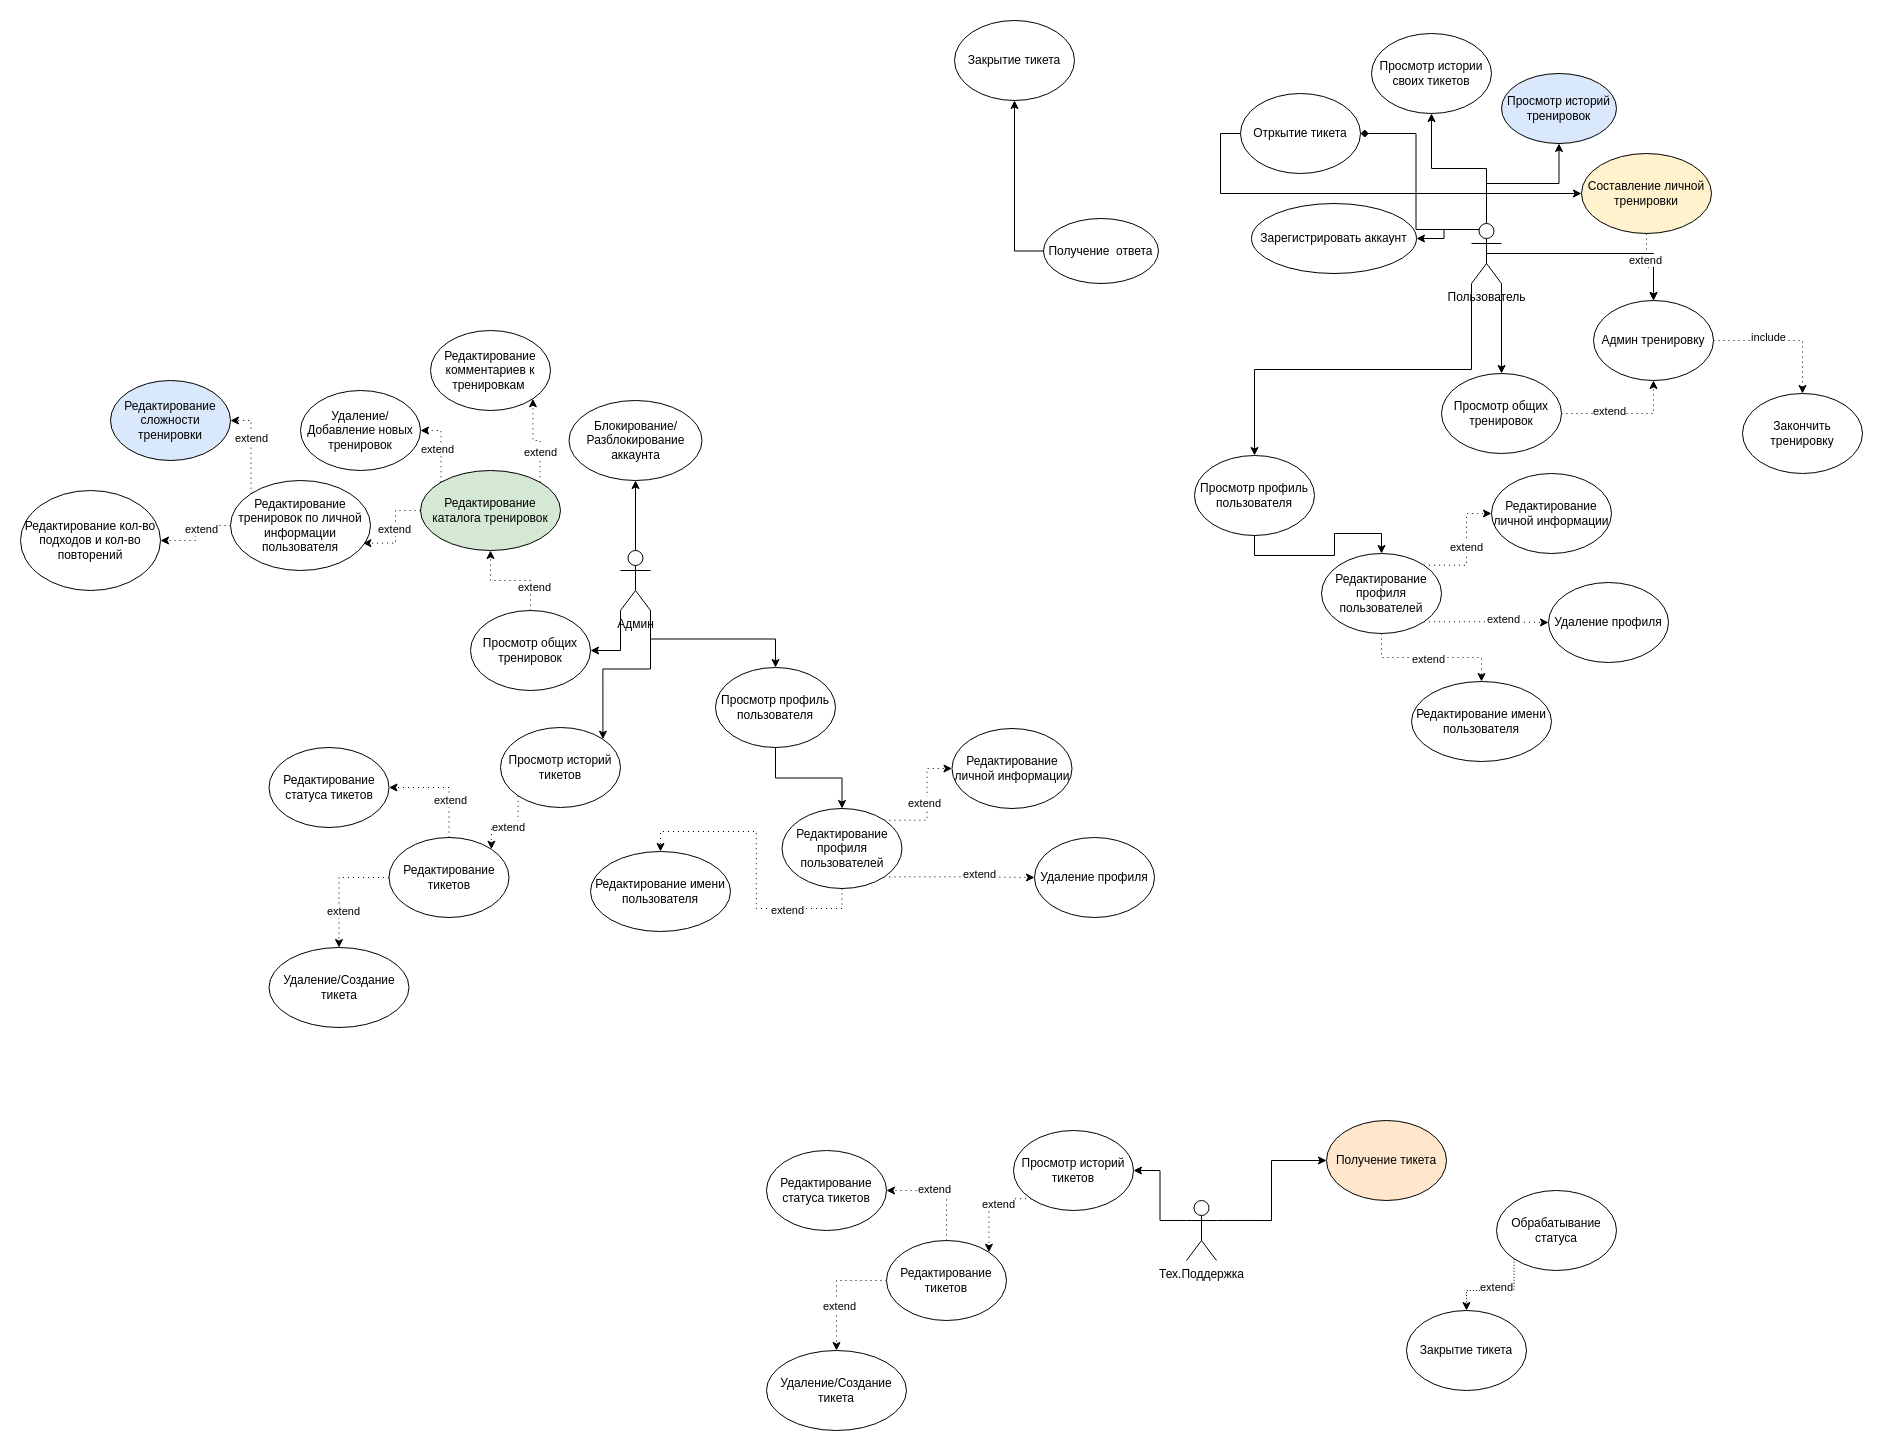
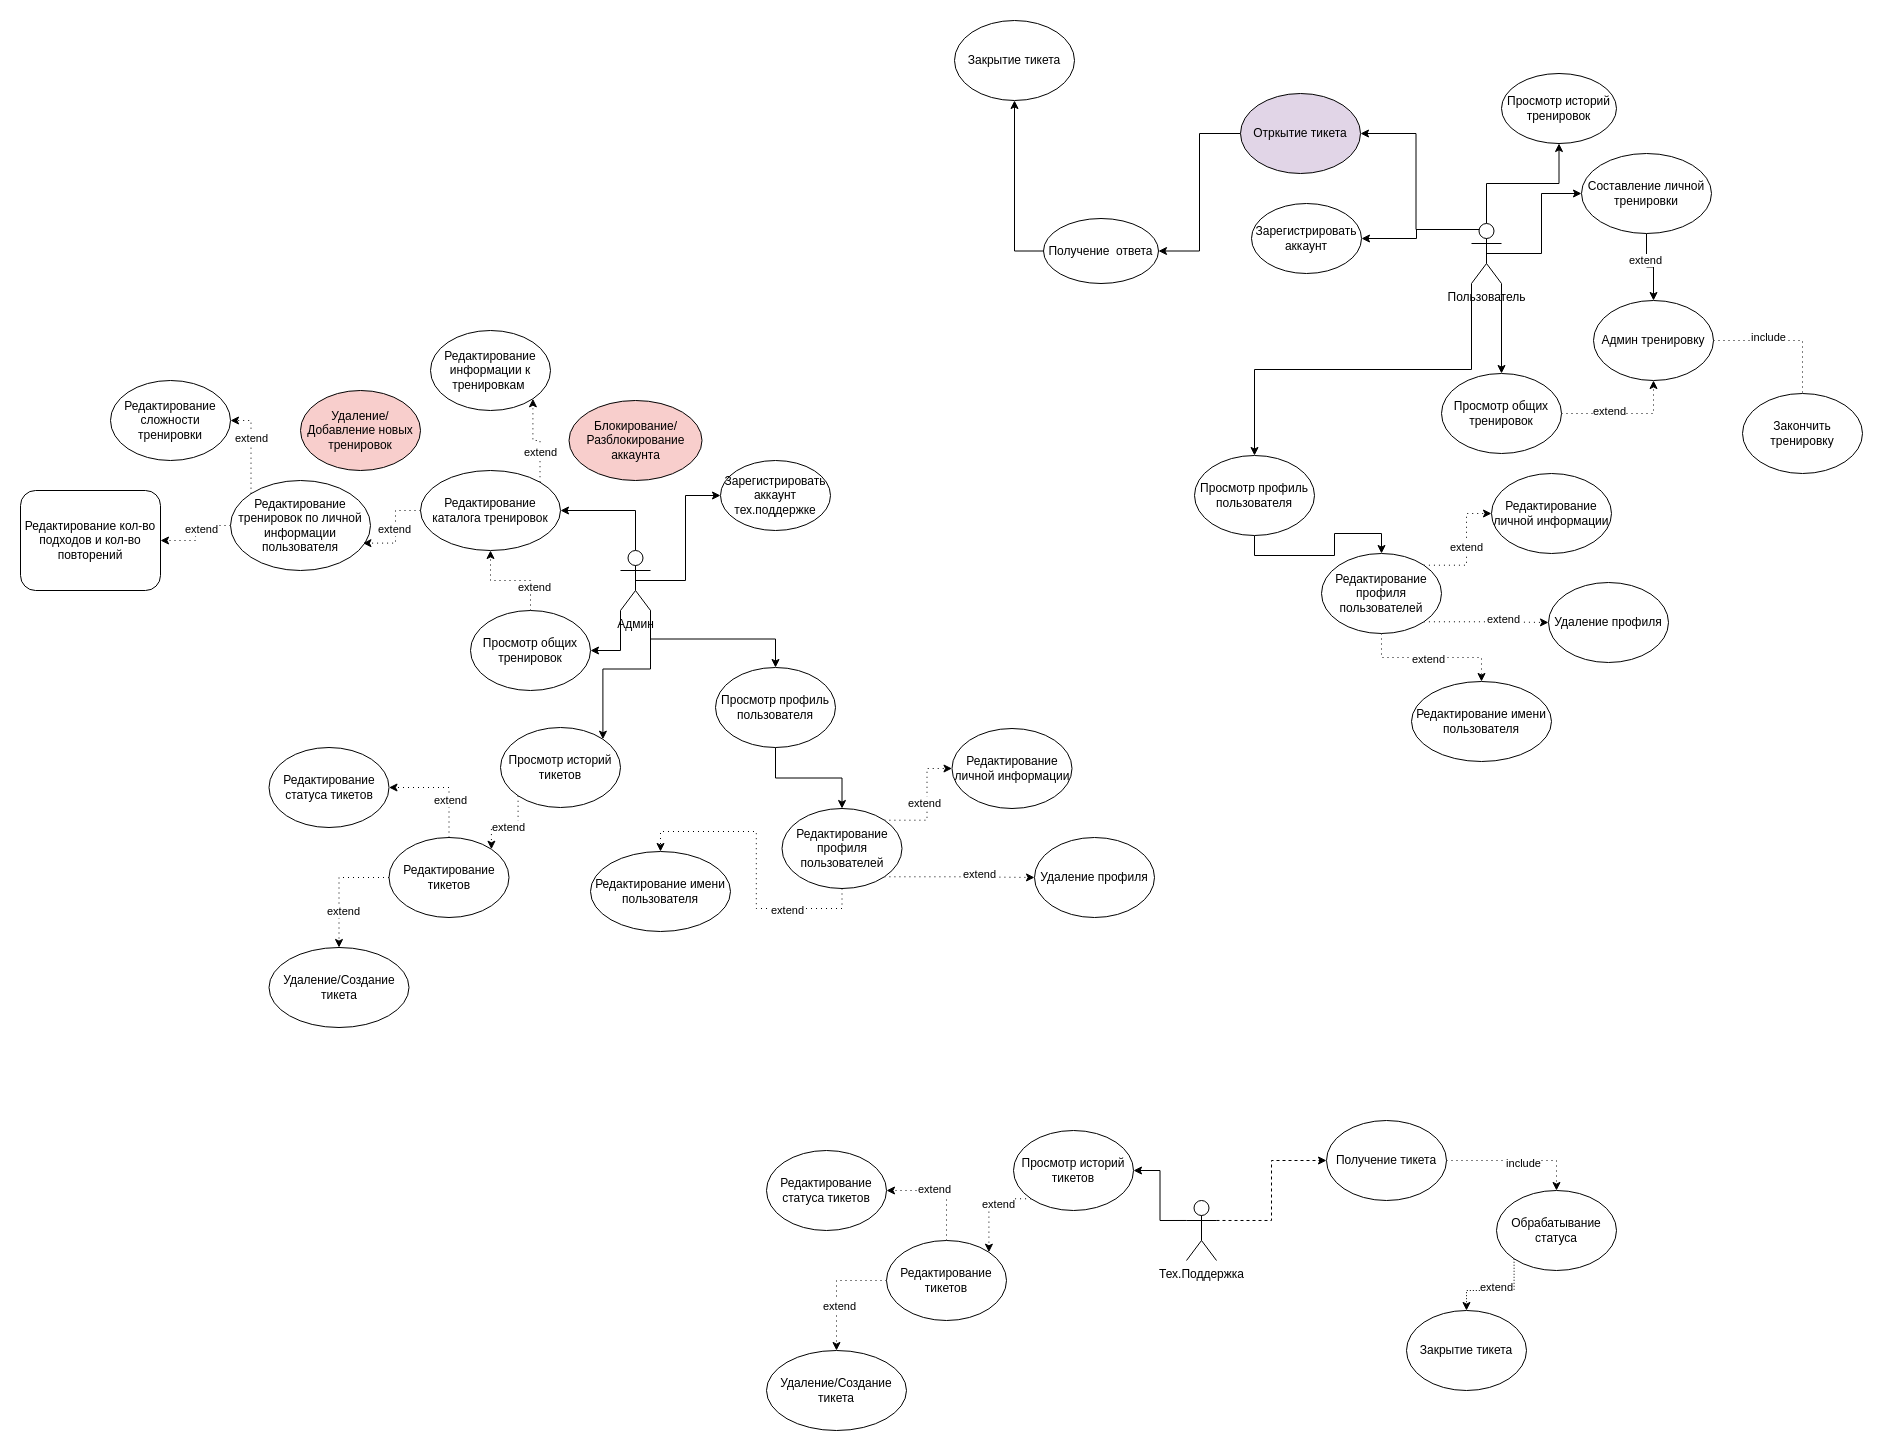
- <mxCell id="86" value="Просмотр истории своих тикетов" style="ellipse;whiteSpace=wrap;html=1;" parent="1" vertex="1"><mxGeometry x="1371" y="33" width="120" height="80" as="geometry" /></mxCell>
- <mxCell id="31" value="Просмотр историй&lt;div&gt;тренировок&lt;/div&gt;" style="ellipse;whiteSpace=wrap;html=1;fillColor=#dae8fc;" parent="1" vertex="1"><mxGeometry x="1501" y="73" width="115" height="70" as="geometry" /></mxCell>
+ <mxCell id="31" value="Просмотр историй&lt;div&gt;тренировок&lt;/div&gt;" style="ellipse;whiteSpace=wrap;html=1;" parent="1" vertex="1"><mxGeometry x="1501" y="73" width="115" height="70" as="geometry" /></mxCell>
- <mxCell id="62" value="Отркытие тикета" style="ellipse;whiteSpace=wrap;html=1;" parent="1" vertex="1"><mxGeometry x="1240" y="93" width="120" height="80" as="geometry" /></mxCell>
+ <mxCell id="62" value="Отркытие тикета" style="ellipse;whiteSpace=wrap;html=1;fillColor=#e1d5e7;" parent="1" vertex="1"><mxGeometry x="1240" y="93" width="120" height="80" as="geometry" /></mxCell>
- <mxCell id="6" style="edgeStyle=orthogonalEdgeStyle;rounded=0;orthogonalLoop=1;jettySize=auto;html=1;exitX=0.25;exitY=0.1;exitDx=0;exitDy=0;exitPerimeter=0;entryX=1;entryY=0.5;entryDx=0;entryDy=0;endArrow=diamond;" parent="1" source="9" target="62" edge="1"><mxGeometry relative="1" as="geometry" /></mxCell>
+ <mxCell id="6" style="edgeStyle=orthogonalEdgeStyle;rounded=0;orthogonalLoop=1;jettySize=auto;html=1;exitX=0.25;exitY=0.1;exitDx=0;exitDy=0;exitPerimeter=0;entryX=1;entryY=0.5;entryDx=0;entryDy=0;" parent="1" source="9" target="62" edge="1"><mxGeometry relative="1" as="geometry" /></mxCell>
- <mxCell id="7" style="edgeStyle=orthogonalEdgeStyle;rounded=0;orthogonalLoop=1;jettySize=auto;html=1;exitX=0.5;exitY=0;exitDx=0;exitDy=0;exitPerimeter=0;entryX=0.5;entryY=1;entryDx=0;entryDy=0;" parent="1" source="9" target="86" edge="1"><mxGeometry relative="1" as="geometry" /></mxCell>
- <mxCell id="61" style="edgeStyle=orthogonalEdgeStyle;rounded=0;orthogonalLoop=1;jettySize=auto;html=1;exitX=0;exitY=0.5;exitDx=0;exitDy=0;" parent="1" source="62" target="19" edge="1"><mxGeometry relative="1" as="geometry" /></mxCell>
+ <mxCell id="61" style="edgeStyle=orthogonalEdgeStyle;rounded=0;orthogonalLoop=1;jettySize=auto;html=1;exitX=0;exitY=0.5;exitDx=0;exitDy=0;entryX=1;entryY=0.5;entryDx=0;entryDy=0;" parent="1" source="62" target="64" edge="1"><mxGeometry relative="1" as="geometry" /></mxCell>
- <mxCell id="19" value="Составление личной тренировки" style="ellipse;whiteSpace=wrap;html=1;fillColor=#fff2cc;" parent="1" vertex="1"><mxGeometry x="1581" y="153" width="130" height="80" as="geometry" /></mxCell>
+ <mxCell id="19" value="Составление личной тренировки" style="ellipse;whiteSpace=wrap;html=1;" parent="1" vertex="1"><mxGeometry x="1581" y="153" width="130" height="80" as="geometry" /></mxCell>
- <mxCell id="41" value="Зарегистрировать аккаунт" style="ellipse;whiteSpace=wrap;html=1;" parent="1" vertex="1"><mxGeometry x="1251" y="203" width="165" height="70" as="geometry" /></mxCell>
+ <mxCell id="41" value="Зарегистрировать аккаунт" style="ellipse;whiteSpace=wrap;html=1;" parent="1" vertex="1"><mxGeometry x="1251" y="203" width="110" height="70" as="geometry" /></mxCell>
- <mxCell id="17" style="edgeStyle=orthogonalEdgeStyle;rounded=0;orthogonalLoop=1;jettySize=auto;html=1;exitX=0.5;exitY=1;exitDx=0;exitDy=0;entryX=0.5;entryY=0;entryDx=0;entryDy=0;dashed=1;dashPattern=1 4;" parent="1" source="19" target="39" edge="1"><mxGeometry relative="1" as="geometry" /></mxCell>
+ <mxCell id="17" style="edgeStyle=orthogonalEdgeStyle;rounded=0;orthogonalLoop=1;jettySize=auto;html=1;exitX=0.5;exitY=1;exitDx=0;exitDy=0;entryX=0.5;entryY=0;entryDx=0;entryDy=0;dashed=0;dashPattern=1 4;" parent="1" source="19" target="39" edge="1"><mxGeometry relative="1" as="geometry" /></mxCell>
- <mxCell id="2" style="edgeStyle=orthogonalEdgeStyle;rounded=0;orthogonalLoop=1;jettySize=auto;html=1;exitX=0.5;exitY=0.5;exitDx=0;exitDy=0;exitPerimeter=0;" parent="1" source="9" target="39" edge="1"><mxGeometry relative="1" as="geometry" /></mxCell>
+ <mxCell id="2" style="edgeStyle=orthogonalEdgeStyle;rounded=0;orthogonalLoop=1;jettySize=auto;html=1;exitX=0.5;exitY=0.5;exitDx=0;exitDy=0;exitPerimeter=0;entryX=0;entryY=0.5;entryDx=0;entryDy=0;" parent="1" source="9" target="19" edge="1"><mxGeometry relative="1" as="geometry" /></mxCell>
- <mxCell id="42" value="Редактирование&lt;div&gt;комментариев к тренировкам&amp;nbsp;&lt;/div&gt;" style="ellipse;whiteSpace=wrap;html=1;" parent="1" vertex="1"><mxGeometry x="430" y="330" width="120" height="80" as="geometry" /></mxCell>
+ <mxCell id="42" value="Редактирование&lt;div&gt;информации к тренировкам&amp;nbsp;&lt;/div&gt;" style="ellipse;whiteSpace=wrap;html=1;" parent="1" vertex="1"><mxGeometry x="430" y="330" width="120" height="80" as="geometry" /></mxCell>
- <mxCell id="37" style="edgeStyle=orthogonalEdgeStyle;rounded=0;orthogonalLoop=1;jettySize=auto;html=1;exitX=1;exitY=0.5;exitDx=0;exitDy=0;entryX=0.5;entryY=0;entryDx=0;entryDy=0;dashed=1;dashPattern=1 4;" parent="1" source="39" target="40" edge="1"><mxGeometry relative="1" as="geometry" /></mxCell>
+ <mxCell id="37" style="edgeStyle=orthogonalEdgeStyle;rounded=0;orthogonalLoop=1;jettySize=auto;html=1;exitX=1;exitY=0.5;exitDx=0;exitDy=0;entryX=0.5;entryY=0;entryDx=0;entryDy=0;dashed=1;dashPattern=1 4;endArrow=none;" parent="1" source="39" target="40" edge="1"><mxGeometry relative="1" as="geometry" /></mxCell>
- <mxCell id="51" value="Редактирование сложности тренировки" style="ellipse;whiteSpace=wrap;html=1;fillColor=#dae8fc;" parent="1" vertex="1"><mxGeometry x="110" y="380" width="120" height="80" as="geometry" /></mxCell>
+ <mxCell id="51" value="Редактирование сложности тренировки" style="ellipse;whiteSpace=wrap;html=1;" parent="1" vertex="1"><mxGeometry x="110" y="380" width="120" height="80" as="geometry" /></mxCell>
- <mxCell id="43" value="Удаление/Добавление новых тренировок" style="ellipse;whiteSpace=wrap;html=1;" parent="1" vertex="1"><mxGeometry x="300" y="390" width="120" height="80" as="geometry" /></mxCell>
+ <mxCell id="43" value="Удаление/Добавление новых тренировок" style="ellipse;whiteSpace=wrap;html=1;fillColor=#f8cecc;" parent="1" vertex="1"><mxGeometry x="300" y="390" width="120" height="80" as="geometry" /></mxCell>
- <mxCell id="34" style="edgeStyle=orthogonalEdgeStyle;rounded=0;orthogonalLoop=1;jettySize=auto;html=1;exitX=0;exitY=0;exitDx=0;exitDy=0;entryX=1;entryY=0.5;entryDx=0;entryDy=0;dashed=1;dashPattern=1 4;" parent="1" source="36" target="43" edge="1"><mxGeometry relative="1" as="geometry" /></mxCell>
- <mxCell id="35" value="extend" style="edgeLabel;html=1;align=center;verticalAlign=middle;resizable=0;points=[];" parent="34" vertex="1" connectable="0"><mxGeometry x="-0.106" y="4" relative="1" as="geometry"><mxPoint y="-1" as="offset" /></mxGeometry></mxCell>
- <mxCell id="30" value="Блокирование/Разблокирование аккаунта" style="ellipse;whiteSpace=wrap;html=1;" parent="1" vertex="1"><mxGeometry x="568.5" y="400" width="133" height="80" as="geometry" /></mxCell>
+ <mxCell id="30" value="Блокирование/Разблокирование аккаунта" style="ellipse;whiteSpace=wrap;html=1;fillColor=#f8cecc;" parent="1" vertex="1"><mxGeometry x="568.5" y="400" width="133" height="80" as="geometry" /></mxCell>
+ <mxCell id="16" value="Зарегистрировать аккаунт тех.поддержке" style="ellipse;whiteSpace=wrap;html=1;" parent="1" vertex="1"><mxGeometry x="720" y="460" width="110" height="70" as="geometry" /></mxCell>
- <mxCell id="11" style="edgeStyle=orthogonalEdgeStyle;rounded=0;orthogonalLoop=1;jettySize=auto;html=1;exitX=0.5;exitY=0;exitDx=0;exitDy=0;exitPerimeter=0;entryX=0.5;entryY=1;entryDx=0;entryDy=0;" parent="1" source="15" target="30" edge="1"><mxGeometry relative="1" as="geometry" /></mxCell>
+ <mxCell id="11" style="edgeStyle=orthogonalEdgeStyle;rounded=0;orthogonalLoop=1;jettySize=auto;html=1;exitX=0.5;exitY=0;exitDx=0;exitDy=0;exitPerimeter=0;" parent="1" source="15" target="36" edge="1"><mxGeometry relative="1" as="geometry" /></mxCell>
- <mxCell id="36" value="Редактирование каталога тренировок" style="ellipse;whiteSpace=wrap;html=1;fillColor=#d5e8d4;" parent="1" vertex="1"><mxGeometry x="420" y="470" width="140" height="80" as="geometry" /></mxCell>
+ <mxCell id="36" value="Редактирование каталога тренировок" style="ellipse;whiteSpace=wrap;html=1;" parent="1" vertex="1"><mxGeometry x="420" y="470" width="140" height="80" as="geometry" /></mxCell>
- <mxCell id="52" value="Редактирование кол-во подходов и кол-во повторений" style="ellipse;whiteSpace=wrap;html=1;" parent="1" vertex="1"><mxGeometry x="20" y="490" width="140" height="100" as="geometry" /></mxCell>
+ <mxCell id="52" value="Редактирование кол-во подходов и кол-во повторений" style="whiteSpace=wrap;html=1;rounded=1;" parent="1" vertex="1"><mxGeometry x="20" y="490" width="140" height="100" as="geometry" /></mxCell>
+ <mxCell id="10" style="edgeStyle=orthogonalEdgeStyle;rounded=0;orthogonalLoop=1;jettySize=auto;html=1;exitX=0.5;exitY=0.5;exitDx=0;exitDy=0;exitPerimeter=0;entryX=0;entryY=0.5;entryDx=0;entryDy=0;" parent="1" source="15" target="16" edge="1"><mxGeometry relative="1" as="geometry" /></mxCell>
- <mxCell id="70" value="Получение тикета" style="ellipse;whiteSpace=wrap;html=1;fillColor=#ffe6cc;" parent="1" vertex="1"><mxGeometry x="1326" y="1120" width="120" height="80" as="geometry" /></mxCell>
+ <mxCell id="70" value="Получение тикета" style="ellipse;whiteSpace=wrap;html=1;" parent="1" vertex="1"><mxGeometry x="1326" y="1120" width="120" height="80" as="geometry" /></mxCell>
+ <mxCell id="68" style="edgeStyle=orthogonalEdgeStyle;rounded=0;orthogonalLoop=1;jettySize=auto;html=1;exitX=1;exitY=0.5;exitDx=0;exitDy=0;entryX=0.5;entryY=0;entryDx=0;entryDy=0;dashed=1;dashPattern=1 4;" parent="1" source="70" target="74" edge="1"><mxGeometry relative="1" as="geometry" /></mxCell>
+ <mxCell id="69" value="include" style="edgeLabel;html=1;align=center;verticalAlign=middle;resizable=0;points=[];" parent="68" vertex="1" connectable="0"><mxGeometry x="0.086" y="-2" relative="1" as="geometry"><mxPoint as="offset" /></mxGeometry></mxCell>
- <mxCell id="65" style="edgeStyle=orthogonalEdgeStyle;rounded=0;orthogonalLoop=1;jettySize=auto;html=1;exitX=1;exitY=0.333;exitDx=0;exitDy=0;exitPerimeter=0;entryX=0;entryY=0.5;entryDx=0;entryDy=0;" parent="1" source="67" target="70" edge="1"><mxGeometry relative="1" as="geometry" /></mxCell>
+ <mxCell id="65" style="edgeStyle=orthogonalEdgeStyle;rounded=0;orthogonalLoop=1;jettySize=auto;html=1;exitX=1;exitY=0.333;exitDx=0;exitDy=0;exitPerimeter=0;entryX=0;entryY=0.5;entryDx=0;entryDy=0;dashed=1;" parent="1" source="67" target="70" edge="1"><mxGeometry relative="1" as="geometry" /></mxCell>
